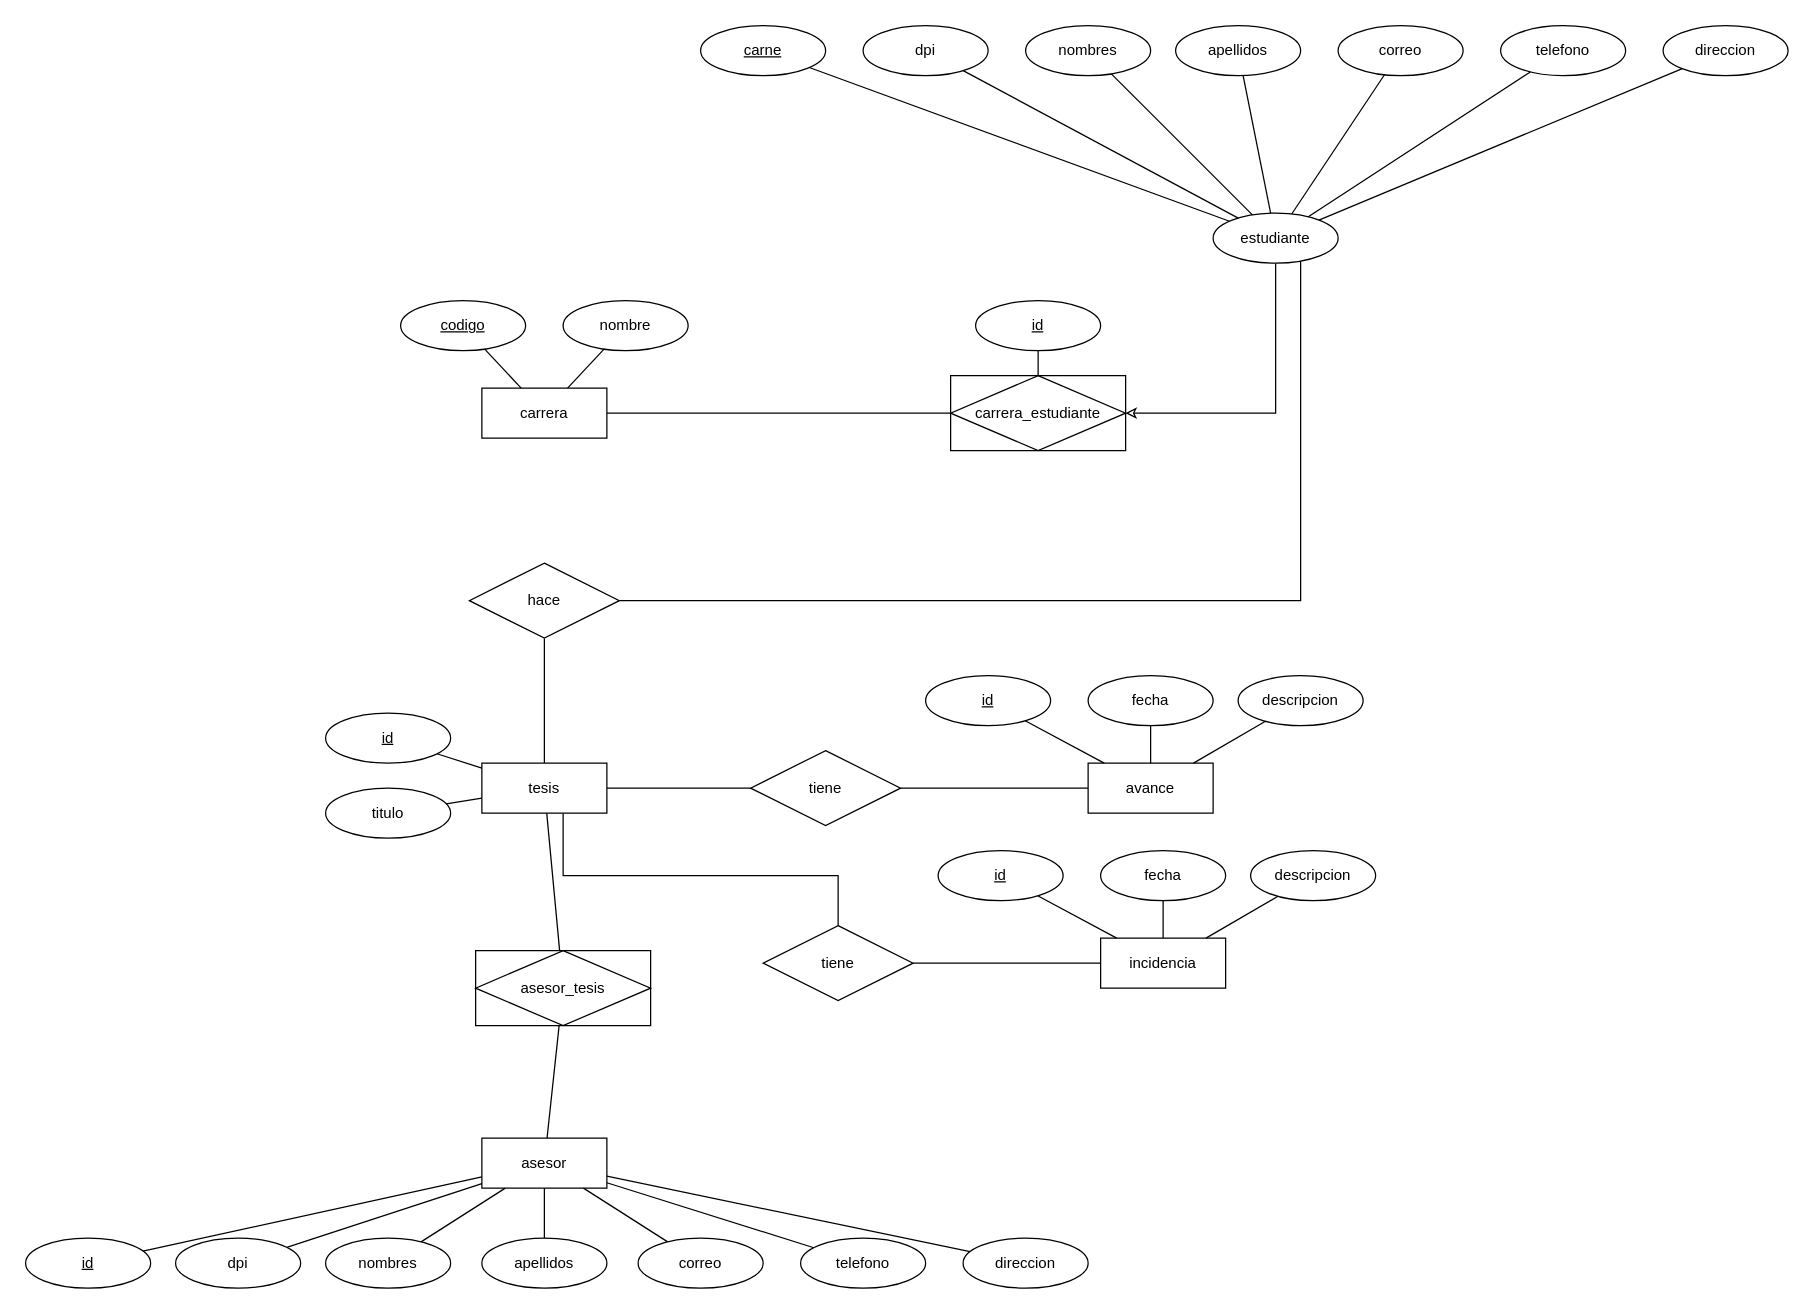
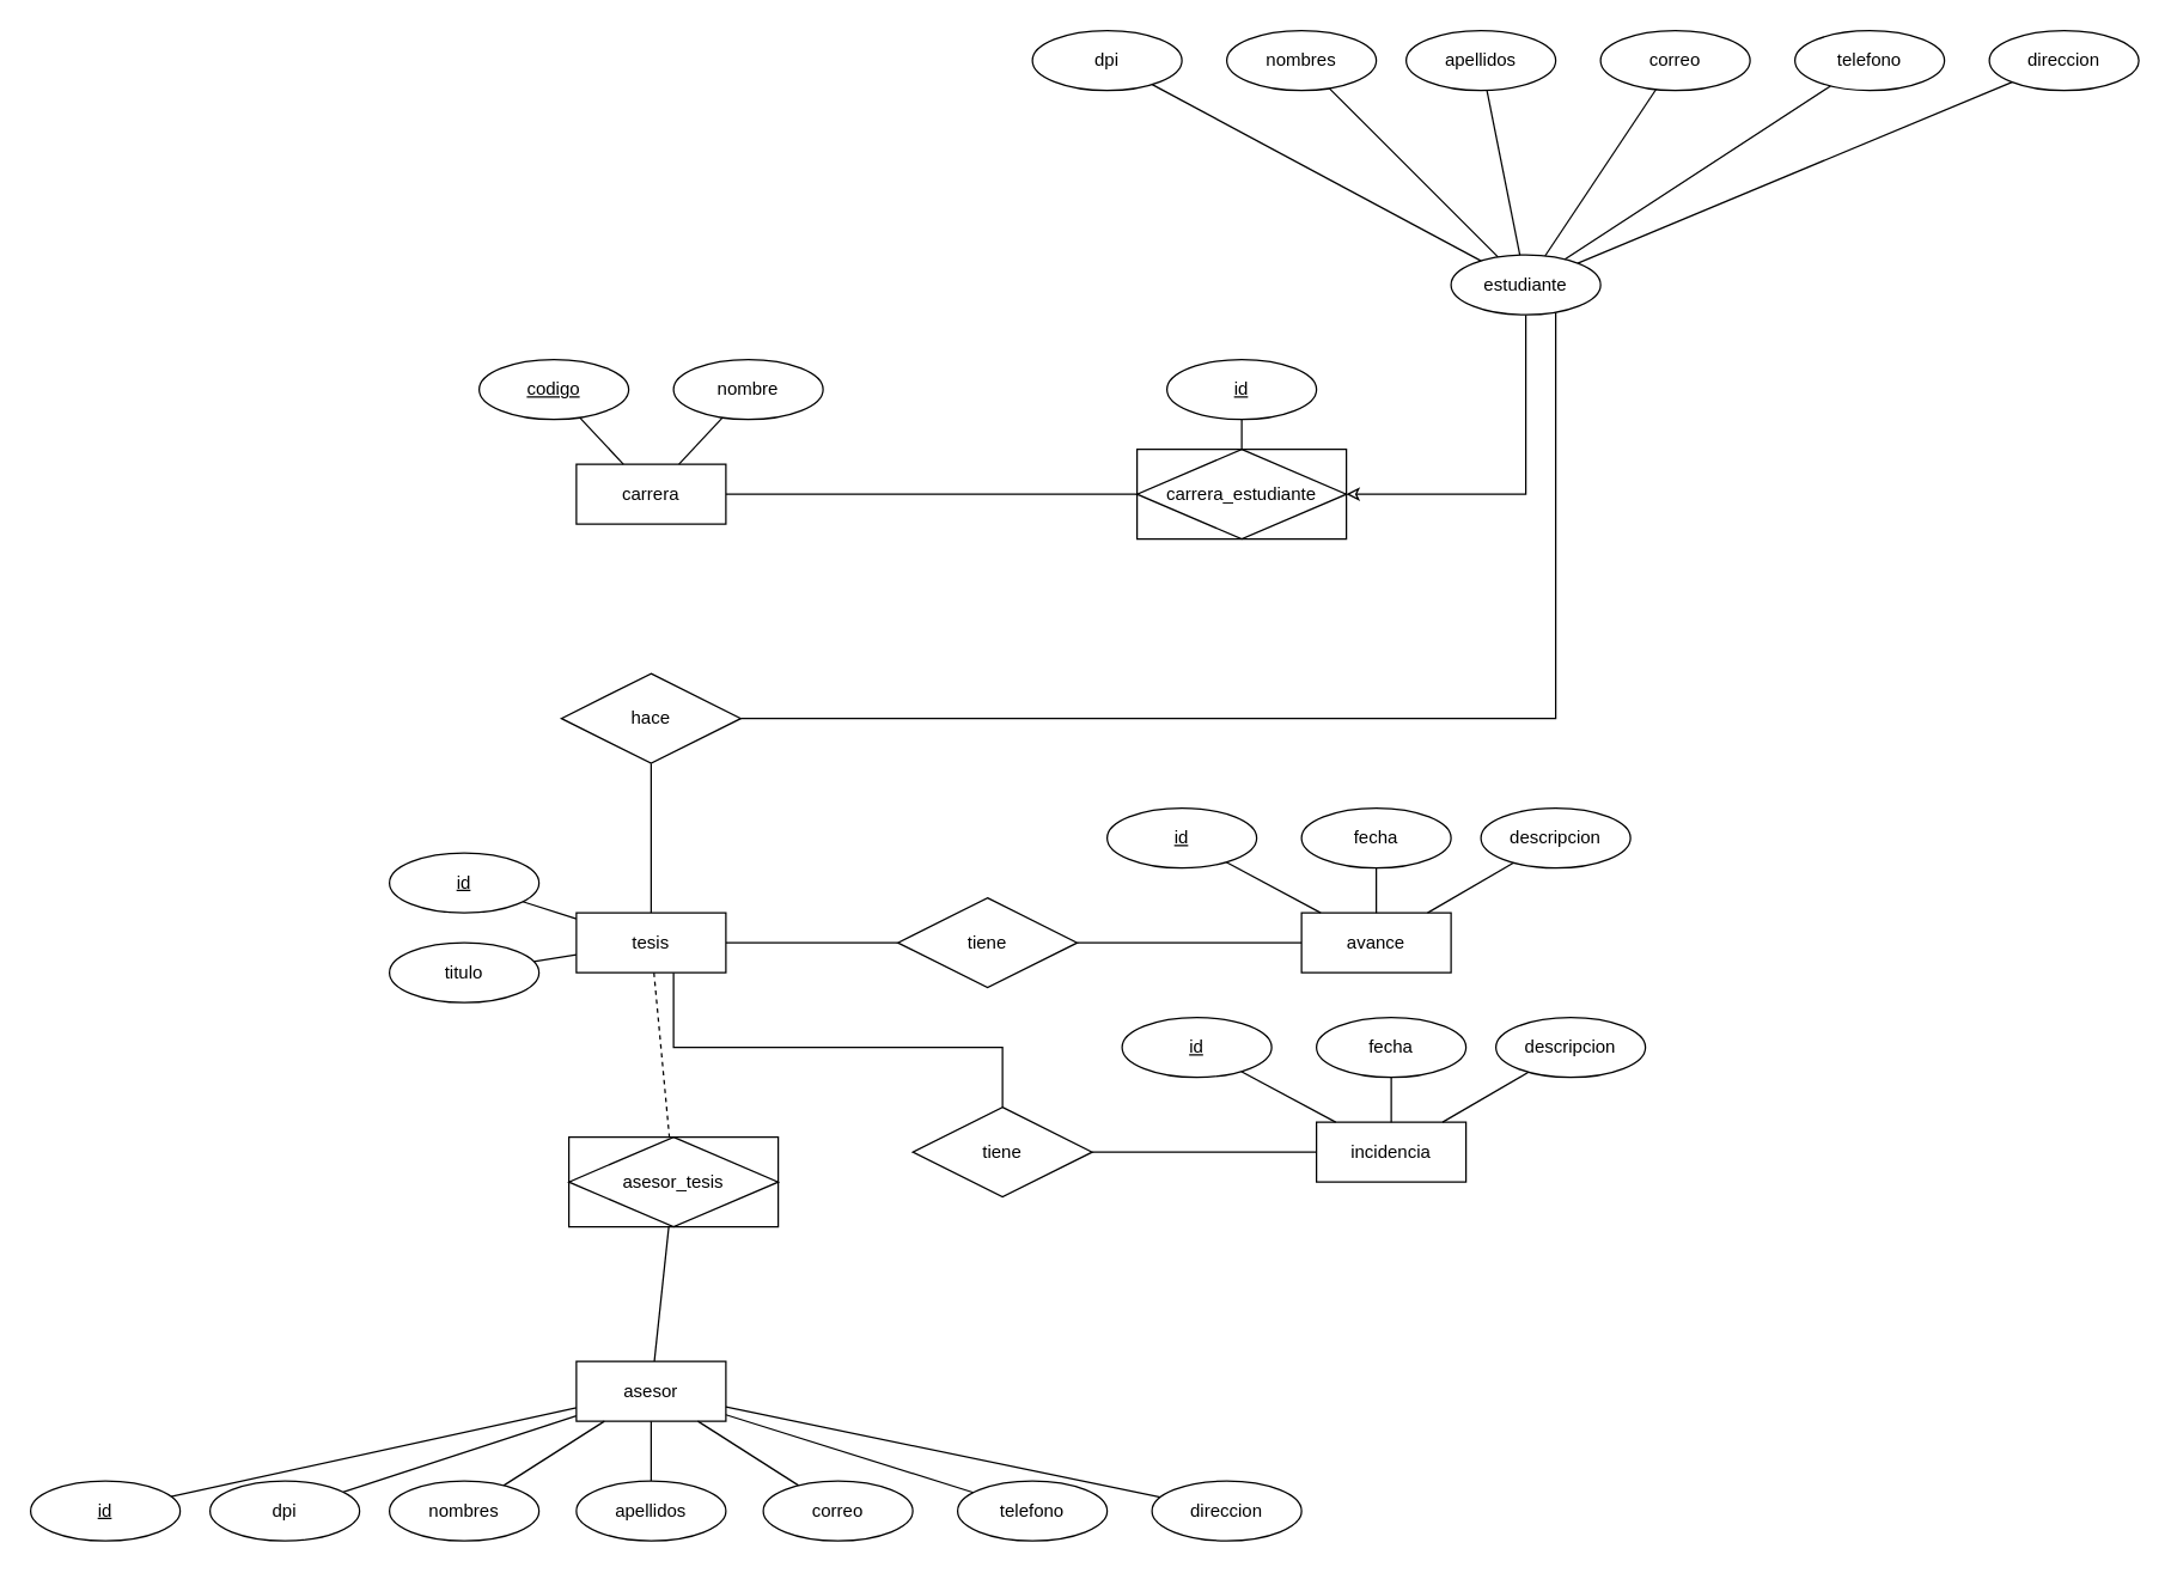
- <mxCell id="5" value="carne" style="ellipse;whiteSpace=wrap;html=1;align=center;fontStyle=4;" parent="1" vertex="1"><mxGeometry x="560" y="20" width="100" height="40" as="geometry" /></mxCell>
- <mxCell id="4" style="edgeStyle=none;rounded=0;orthogonalLoop=1;jettySize=auto;html=1;endArrow=none;endFill=0;" parent="1" source="5" target="3" edge="1"><mxGeometry relative="1" as="geometry" /></mxCell>
- <mxCell id="29" style="edgeStyle=none;rounded=0;orthogonalLoop=1;jettySize=auto;html=1;endArrow=none;endFill=0;" edge="1" parent="1" source="31" target="47"><mxGeometry relative="1" as="geometry" /></mxCell>
+ <mxCell id="29" style="edgeStyle=none;rounded=0;orthogonalLoop=1;jettySize=auto;html=1;endArrow=none;endFill=0;dashed=1;" edge="1" parent="1" source="31" target="47"><mxGeometry relative="1" as="geometry" /></mxCell>
